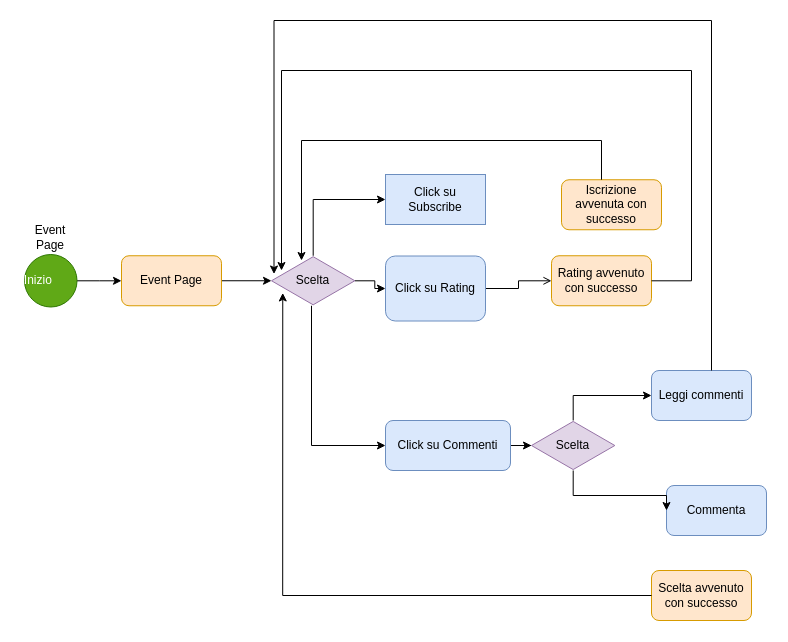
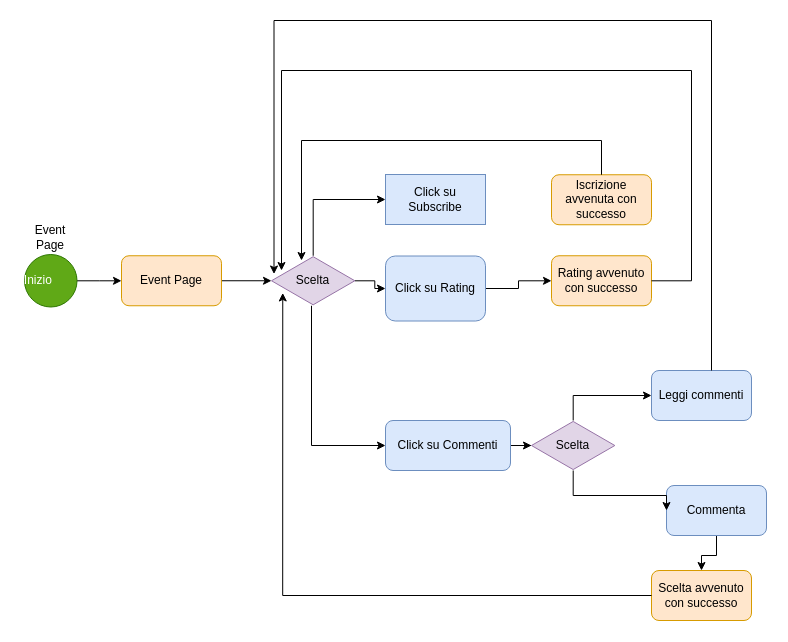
- <mxCell id="17" value="Iscrizione avvenuta con successo" style="rounded=1;whiteSpace=wrap;html=1;fillColor=#ffe6cc;strokeColor=#d79b00;" vertex="1" parent="1"><mxGeometry x="561" y="179.25" width="100" height="50" as="geometry" /></mxCell>
+ <mxCell id="17" value="Iscrizione avvenuta con successo" style="rounded=1;whiteSpace=wrap;html=1;fillColor=#ffe6cc;strokeColor=#d79b00;" vertex="1" parent="1"><mxGeometry x="551" y="174.25" width="100" height="50" as="geometry" /></mxCell>
- <mxCell id="12" value="" style="edgeStyle=orthogonalEdgeStyle;rounded=0;orthogonalLoop=1;jettySize=auto;html=1;endArrow=open;" edge="1" parent="1" source="13" target="16"><mxGeometry relative="1" as="geometry" /></mxCell>
+ <mxCell id="12" value="" style="edgeStyle=orthogonalEdgeStyle;rounded=0;orthogonalLoop=1;jettySize=auto;html=1;" edge="1" parent="1" source="13" target="16"><mxGeometry relative="1" as="geometry" /></mxCell>
+ <mxCell id="23" value="" style="edgeStyle=orthogonalEdgeStyle;rounded=0;orthogonalLoop=1;jettySize=auto;html=1;" edge="1" parent="1" source="24" target="27"><mxGeometry relative="1" as="geometry" /></mxCell>
